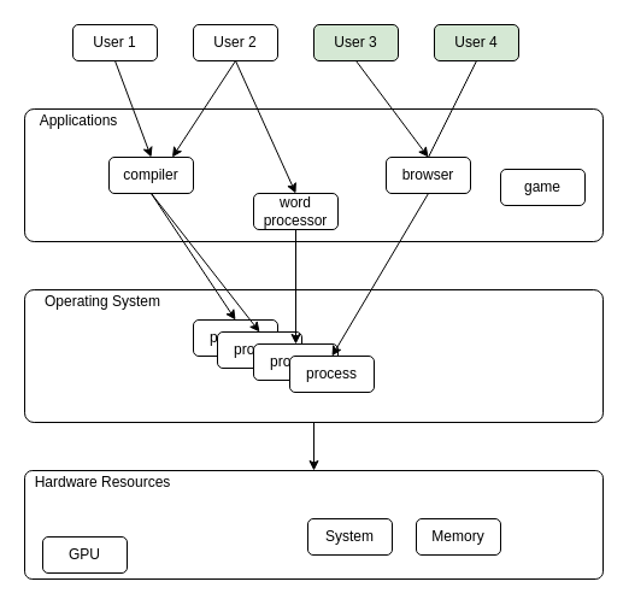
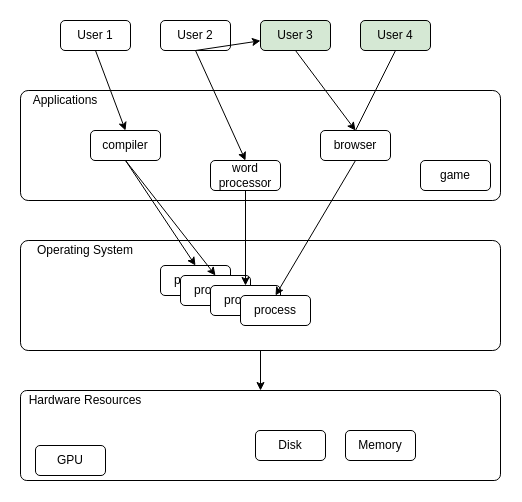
- <mxCell id="26" value="" style="endArrow=classic;html=1;exitX=0.5;exitY=1;exitDx=0;exitDy=0;entryX=0.75;entryY=0;entryDx=0;entryDy=0;" edge="1" parent="1" source="3" target="8"><mxGeometry width="50" height="50" relative="1" as="geometry"><mxPoint x="115" y="70" as="sourcePoint" /><mxPoint x="145" y="150" as="targetPoint" /></mxGeometry></mxCell>
+ <mxCell id="26" value="" style="endArrow=classic;html=1;exitX=0.5;exitY=1;exitDx=0;exitDy=0;" edge="1" parent="1" source="3" target="4"><mxGeometry width="50" height="50" relative="1" as="geometry"><mxPoint x="115" y="70" as="sourcePoint" /><mxPoint x="145" y="150" as="targetPoint" /></mxGeometry></mxCell>
- <mxCell id="11" value="game" style="rounded=1;whiteSpace=wrap;html=1;" vertex="1" parent="1"><mxGeometry x="415" y="140" width="70" height="30" as="geometry" /></mxCell>
+ <mxCell id="11" value="game" style="rounded=1;whiteSpace=wrap;html=1;" vertex="1" parent="1"><mxGeometry x="420" y="160" width="70" height="30" as="geometry" /></mxCell>
- <mxCell id="22" value="System" style="rounded=1;whiteSpace=wrap;html=1;" vertex="1" parent="1"><mxGeometry x="255" y="430" width="70" height="30" as="geometry" /></mxCell>
+ <mxCell id="22" value="Disk" style="rounded=1;whiteSpace=wrap;html=1;" vertex="1" parent="1"><mxGeometry x="255" y="430" width="70" height="30" as="geometry" /></mxCell>
